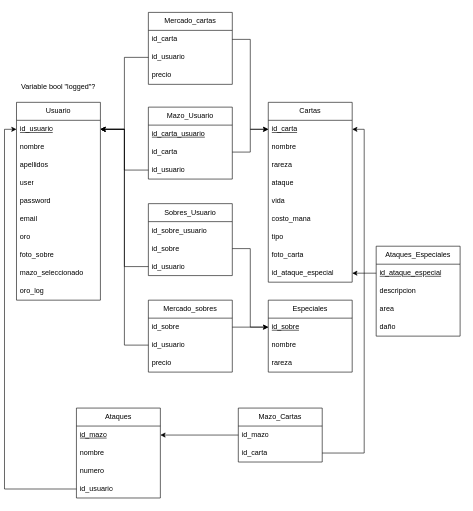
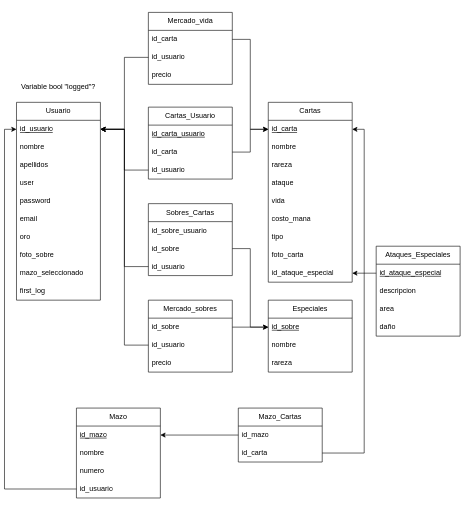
- <mxCell id="40" value="Mercado_cartas" style="swimlane;fontStyle=0;childLayout=stackLayout;horizontal=1;startSize=30;horizontalStack=0;resizeParent=1;resizeParentMax=0;resizeLast=0;collapsible=1;marginBottom=0;whiteSpace=wrap;html=1;" parent="1" vertex="1"><mxGeometry x="240" y="20" width="140" height="120" as="geometry" /></mxCell>
+ <mxCell id="40" value="Mercado_vida" style="swimlane;fontStyle=0;childLayout=stackLayout;horizontal=1;startSize=30;horizontalStack=0;resizeParent=1;resizeParentMax=0;resizeLast=0;collapsible=1;marginBottom=0;whiteSpace=wrap;html=1;" parent="1" vertex="1"><mxGeometry x="240" y="20" width="140" height="120" as="geometry" /></mxCell>
- <mxCell id="23" value="Mazo_Usuario" style="swimlane;fontStyle=0;childLayout=stackLayout;horizontal=1;startSize=30;horizontalStack=0;resizeParent=1;resizeParentMax=0;resizeLast=0;collapsible=1;marginBottom=0;whiteSpace=wrap;html=1;" parent="1" vertex="1"><mxGeometry x="240" y="178" width="140" height="120" as="geometry" /></mxCell>
+ <mxCell id="23" value="Cartas_Usuario" style="swimlane;fontStyle=0;childLayout=stackLayout;horizontal=1;startSize=30;horizontalStack=0;resizeParent=1;resizeParentMax=0;resizeLast=0;collapsible=1;marginBottom=0;whiteSpace=wrap;html=1;" parent="1" vertex="1"><mxGeometry x="240" y="178" width="140" height="120" as="geometry" /></mxCell>
- <mxCell id="32" value="Sobres_Usuario" style="swimlane;fontStyle=0;childLayout=stackLayout;horizontal=1;startSize=30;horizontalStack=0;resizeParent=1;resizeParentMax=0;resizeLast=0;collapsible=1;marginBottom=0;whiteSpace=wrap;html=1;" parent="1" vertex="1"><mxGeometry x="240" y="339" width="140" height="120" as="geometry" /></mxCell>
+ <mxCell id="32" value="Sobres_Cartas" style="swimlane;fontStyle=0;childLayout=stackLayout;horizontal=1;startSize=30;horizontalStack=0;resizeParent=1;resizeParentMax=0;resizeLast=0;collapsible=1;marginBottom=0;whiteSpace=wrap;html=1;" parent="1" vertex="1"><mxGeometry x="240" y="339" width="140" height="120" as="geometry" /></mxCell>
- <mxCell id="12" value="oro_log" style="text;strokeColor=none;fillColor=none;align=left;verticalAlign=middle;spacingLeft=4;spacingRight=4;overflow=hidden;points=[[0,0.5],[1,0.5]];portConstraint=eastwest;rotatable=0;whiteSpace=wrap;html=1;" vertex="1" parent="2"><mxGeometry y="300" width="140" height="30" as="geometry" /></mxCell>
+ <mxCell id="12" value="first_log" style="text;strokeColor=none;fillColor=none;align=left;verticalAlign=middle;spacingLeft=4;spacingRight=4;overflow=hidden;points=[[0,0.5],[1,0.5]];portConstraint=eastwest;rotatable=0;whiteSpace=wrap;html=1;" vertex="1" parent="2"><mxGeometry y="300" width="140" height="30" as="geometry" /></mxCell>
- <mxCell id="52" value="Ataques" style="swimlane;fontStyle=0;childLayout=stackLayout;horizontal=1;startSize=30;horizontalStack=0;resizeParent=1;resizeParentMax=0;resizeLast=0;collapsible=1;marginBottom=0;whiteSpace=wrap;html=1;" parent="1" vertex="1"><mxGeometry x="120" y="680" width="140" height="150" as="geometry" /></mxCell>
+ <mxCell id="52" value="Mazo" style="swimlane;fontStyle=0;childLayout=stackLayout;horizontal=1;startSize=30;horizontalStack=0;resizeParent=1;resizeParentMax=0;resizeLast=0;collapsible=1;marginBottom=0;whiteSpace=wrap;html=1;" parent="1" vertex="1"><mxGeometry x="120" y="680" width="140" height="150" as="geometry" /></mxCell>
